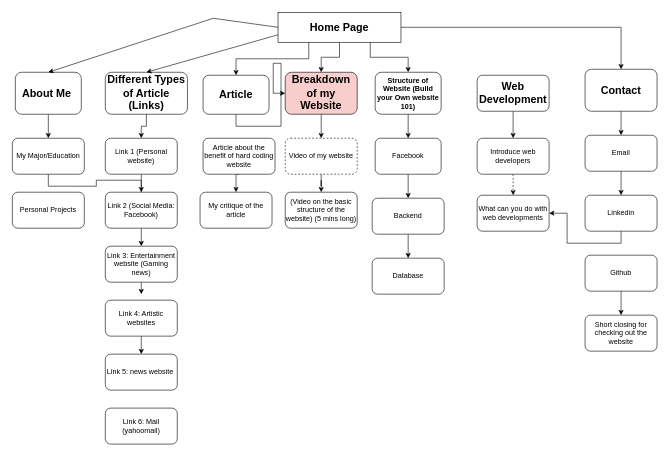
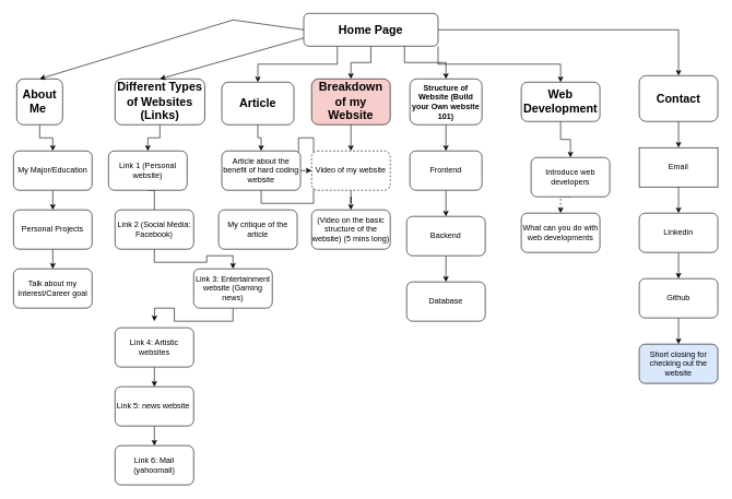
- <mxCell id="7" value="&lt;h2&gt;Home Page&lt;/h2&gt;" style="whiteSpace=wrap;html=1;rounded=0;" vertex="1" parent="1"><mxGeometry x="463" y="20" width="205" height="50" as="geometry" /></mxCell>
+ <mxCell id="7" value="&lt;h2&gt;Home Page&lt;/h2&gt;" style="rounded=1;whiteSpace=wrap;html=1;" vertex="1" parent="1"><mxGeometry x="463" y="20" width="205" height="50" as="geometry" /></mxCell>
- <mxCell id="14" style="edgeStyle=orthogonalEdgeStyle;rounded=0;orthogonalLoop=1;jettySize=auto;html=1;exitX=0.5;exitY=1;exitDx=0;exitDy=0;" edge="1" parent="1" source="15" target="35"><mxGeometry relative="1" as="geometry" /></mxCell>
+ <mxCell id="14" style="edgeStyle=orthogonalEdgeStyle;rounded=0;orthogonalLoop=1;jettySize=auto;html=1;exitX=0.5;exitY=1;exitDx=0;exitDy=0;" edge="1" parent="1" source="15" target="33"><mxGeometry relative="1" as="geometry" /></mxCell>
+ <mxCell id="5" style="edgeStyle=orthogonalEdgeStyle;rounded=0;orthogonalLoop=1;jettySize=auto;html=1;exitX=1;exitY=1;exitDx=0;exitDy=0;" edge="1" parent="1" source="7" target="48"><mxGeometry relative="1" as="geometry" /></mxCell>
- <mxCell id="9" value="&lt;h2&gt;About Me&amp;nbsp;&lt;/h2&gt;" style="rounded=1;whiteSpace=wrap;html=1;" vertex="1" parent="1"><mxGeometry x="25" y="120" width="110" height="70" as="geometry" /></mxCell>
+ <mxCell id="9" value="&lt;h2&gt;About Me&amp;nbsp;&lt;/h2&gt;" style="rounded=1;whiteSpace=wrap;html=1;" vertex="1" parent="1"><mxGeometry x="25" y="120" width="70" height="70" as="geometry" /></mxCell>
- <mxCell id="11" value="&lt;h2&gt;Different Types of Article (Links)&lt;/h2&gt;" style="rounded=1;whiteSpace=wrap;html=1;" vertex="1" parent="1"><mxGeometry x="175" y="120" width="137" height="70" as="geometry" /></mxCell>
+ <mxCell id="11" value="&lt;h2&gt;Different Types of Websites (Links)&lt;/h2&gt;" style="rounded=1;whiteSpace=wrap;html=1;" vertex="1" parent="1"><mxGeometry x="175" y="120" width="137" height="70" as="geometry" /></mxCell>
- <mxCell id="39" value="Email" style="rounded=1;whiteSpace=wrap;html=1;" vertex="1" parent="1"><mxGeometry x="975" y="225" width="120" height="60" as="geometry" /></mxCell>
+ <mxCell id="39" value="Email" style="whiteSpace=wrap;html=1;rounded=0;" vertex="1" parent="1"><mxGeometry x="975" y="225" width="120" height="60" as="geometry" /></mxCell>
- <mxCell id="22" value="Link 1 (Personal website)" style="rounded=1;whiteSpace=wrap;html=1;" vertex="1" parent="1"><mxGeometry x="175" y="230" width="120" height="60" as="geometry" /></mxCell>
+ <mxCell id="22" value="Link 1 (Personal website)" style="rounded=1;whiteSpace=wrap;html=1;" vertex="1" parent="1"><mxGeometry x="165" y="230" width="120" height="60" as="geometry" /></mxCell>
- <mxCell id="50" value="Facebook" style="rounded=1;whiteSpace=wrap;html=1;" vertex="1" parent="1"><mxGeometry x="625" y="230" width="110" height="60" as="geometry" /></mxCell>
+ <mxCell id="50" value="Frontend" style="rounded=1;whiteSpace=wrap;html=1;" vertex="1" parent="1"><mxGeometry x="625" y="230" width="110" height="60" as="geometry" /></mxCell>
- <mxCell id="55" value="Introduce web developers" style="rounded=1;whiteSpace=wrap;html=1;" vertex="1" parent="1"><mxGeometry x="795" y="230" width="120" height="60" as="geometry" /></mxCell>
+ <mxCell id="55" value="Introduce web developers" style="rounded=1;whiteSpace=wrap;html=1;" vertex="1" parent="1"><mxGeometry x="810" y="240" width="120" height="60" as="geometry" /></mxCell>
- <mxCell id="16" style="edgeStyle=orthogonalEdgeStyle;rounded=0;orthogonalLoop=1;jettySize=auto;html=1;exitX=0.5;exitY=1;exitDx=0;exitDy=0;" edge="1" parent="1" source="17" target="24"><mxGeometry relative="1" as="geometry" /></mxCell>
+ <mxCell id="16" style="edgeStyle=orthogonalEdgeStyle;rounded=0;orthogonalLoop=1;jettySize=auto;html=1;exitX=0.5;exitY=1;exitDx=0;exitDy=0;entryX=0.5;entryY=0;entryDx=0;entryDy=0;" edge="1" parent="1" source="17" target="19"><mxGeometry relative="1" as="geometry" /></mxCell>
- <mxCell id="32" style="edgeStyle=orthogonalEdgeStyle;rounded=0;orthogonalLoop=1;jettySize=auto;html=1;exitX=0.5;exitY=1;exitDx=0;exitDy=0;entryX=0.5;entryY=0;entryDx=0;entryDy=0;" edge="1" parent="1" source="33" target="60"><mxGeometry relative="1" as="geometry" /></mxCell>
+ <mxCell id="32" style="edgeStyle=orthogonalEdgeStyle;rounded=0;orthogonalLoop=1;jettySize=auto;html=1;exitX=0.5;exitY=1;exitDx=0;exitDy=0;" edge="1" parent="1" source="33" target="37"><mxGeometry relative="1" as="geometry" /></mxCell>
- <mxCell id="40" style="edgeStyle=orthogonalEdgeStyle;rounded=0;orthogonalLoop=1;jettySize=auto;html=1;exitX=0.5;exitY=1;exitDx=0;exitDy=0;" edge="1" parent="1" source="41" target="56"><mxGeometry relative="1" as="geometry" /></mxCell>
+ <mxCell id="40" style="edgeStyle=orthogonalEdgeStyle;rounded=0;orthogonalLoop=1;jettySize=auto;html=1;exitX=0.5;exitY=1;exitDx=0;exitDy=0;" edge="1" parent="1" source="41" target="43"><mxGeometry relative="1" as="geometry" /></mxCell>
+ <mxCell id="18" style="edgeStyle=orthogonalEdgeStyle;rounded=0;orthogonalLoop=1;jettySize=auto;html=1;exitX=0.5;exitY=1;exitDx=0;exitDy=0;entryX=0.5;entryY=0;entryDx=0;entryDy=0;" edge="1" parent="1" source="19" target="20"><mxGeometry relative="1" as="geometry" /></mxCell>
+ <mxCell id="20" value="Talk about my Interest/Career goal" style="rounded=1;whiteSpace=wrap;html=1;" vertex="1" parent="1"><mxGeometry x="20" y="410" width="120" height="60" as="geometry" /></mxCell>
- <mxCell id="26" value="Link 3: Entertainment website (Gaming news)" style="rounded=1;whiteSpace=wrap;html=1;" vertex="1" parent="1"><mxGeometry x="175" y="410" width="120" height="60" as="geometry" /></mxCell>
+ <mxCell id="26" value="Link 3: Entertainment website (Gaming news)" style="rounded=1;whiteSpace=wrap;html=1;" vertex="1" parent="1"><mxGeometry x="295" y="410" width="120" height="60" as="geometry" /></mxCell>
- <mxCell id="44" value="Short closing for checking out the website" style="rounded=1;whiteSpace=wrap;html=1;" vertex="1" parent="1"><mxGeometry x="975" y="525" width="120" height="60" as="geometry" /></mxCell>
+ <mxCell id="44" value="Short closing for checking out the website" style="rounded=1;whiteSpace=wrap;html=1;fillColor=#dae8fc;" vertex="1" parent="1"><mxGeometry x="975" y="525" width="120" height="60" as="geometry" /></mxCell>
+ <mxCell id="29" style="edgeStyle=orthogonalEdgeStyle;rounded=0;orthogonalLoop=1;jettySize=auto;html=1;exitX=0.5;exitY=1;exitDx=0;exitDy=0;entryX=0.5;entryY=0;entryDx=0;entryDy=0;" edge="1" parent="1" source="30" target="31"><mxGeometry relative="1" as="geometry" /></mxCell>
